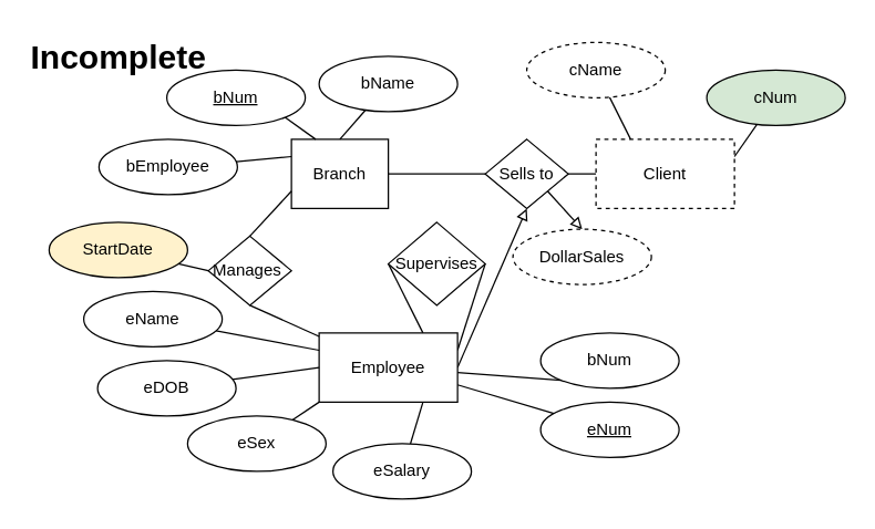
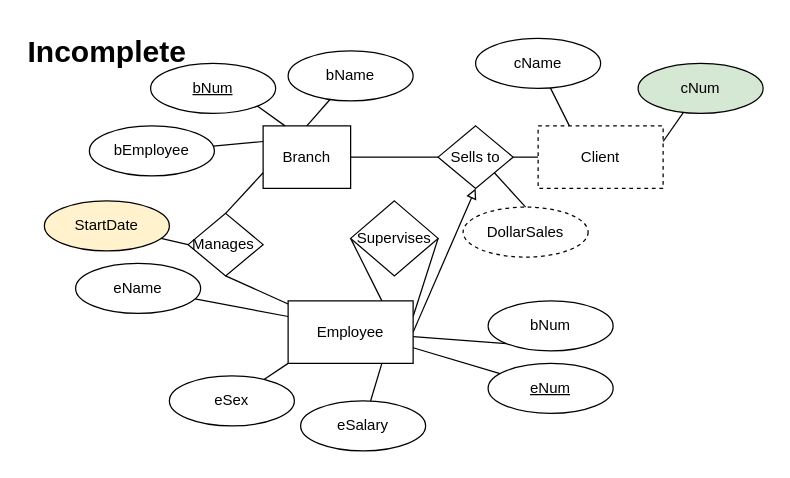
- <mxCell id="13" value="cName" style="ellipse;whiteSpace=wrap;html=1;align=center;dashed=1;" parent="1" vertex="1"><mxGeometry x="380" y="30" width="100" height="40" as="geometry" /></mxCell>
+ <mxCell id="13" value="cName" style="ellipse;whiteSpace=wrap;html=1;align=center;" parent="1" vertex="1"><mxGeometry x="380" y="30" width="100" height="40" as="geometry" /></mxCell>
- <mxCell id="40" style="edgeStyle=none;rounded=0;orthogonalLoop=1;jettySize=auto;html=1;exitX=1;exitY=1;exitDx=0;exitDy=0;entryX=0.5;entryY=0;entryDx=0;entryDy=0;endArrow=block;endFill=0;" parent="1" source="36" target="39" edge="1"><mxGeometry relative="1" as="geometry" /></mxCell>
+ <mxCell id="40" style="edgeStyle=none;rounded=0;orthogonalLoop=1;jettySize=auto;html=1;exitX=1;exitY=1;exitDx=0;exitDy=0;entryX=0.5;entryY=0;entryDx=0;entryDy=0;endArrow=none;endFill=0;" parent="1" source="36" target="39" edge="1"><mxGeometry relative="1" as="geometry" /></mxCell>
- <mxCell id="23" style="rounded=0;orthogonalLoop=1;jettySize=auto;html=1;entryX=0;entryY=0.5;entryDx=0;entryDy=0;endArrow=none;endFill=0;" parent="1" source="24" target="20" edge="1"><mxGeometry relative="1" as="geometry" /></mxCell>
- <mxCell id="24" value="eDOB" style="ellipse;whiteSpace=wrap;html=1;align=center;" parent="1" vertex="1"><mxGeometry x="70" y="260" width="100" height="40" as="geometry" /></mxCell>
